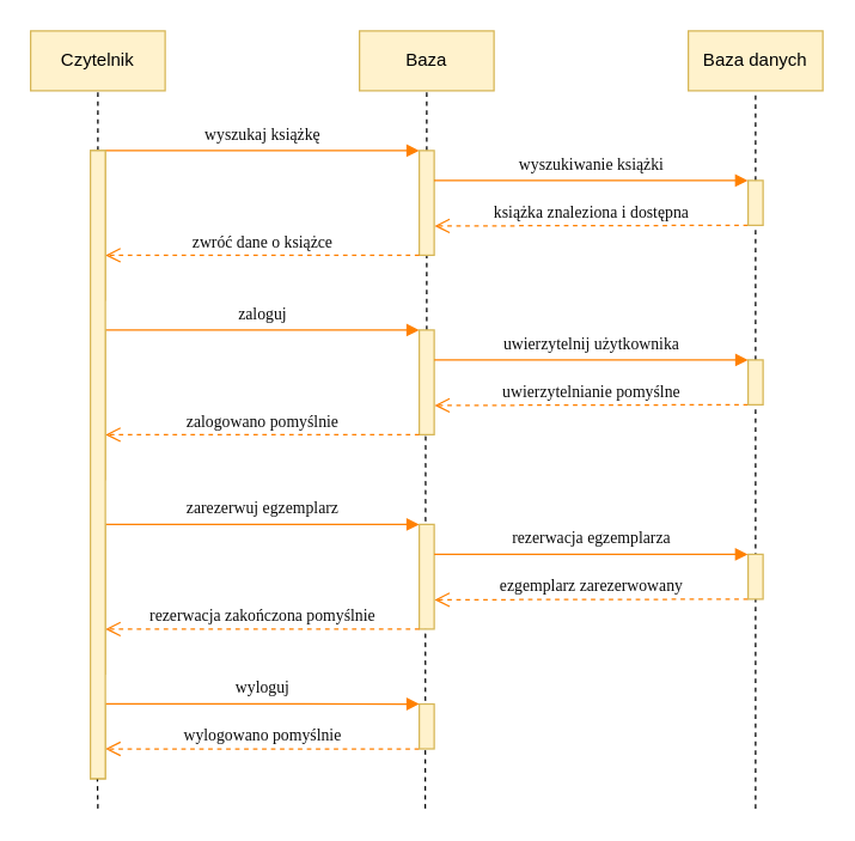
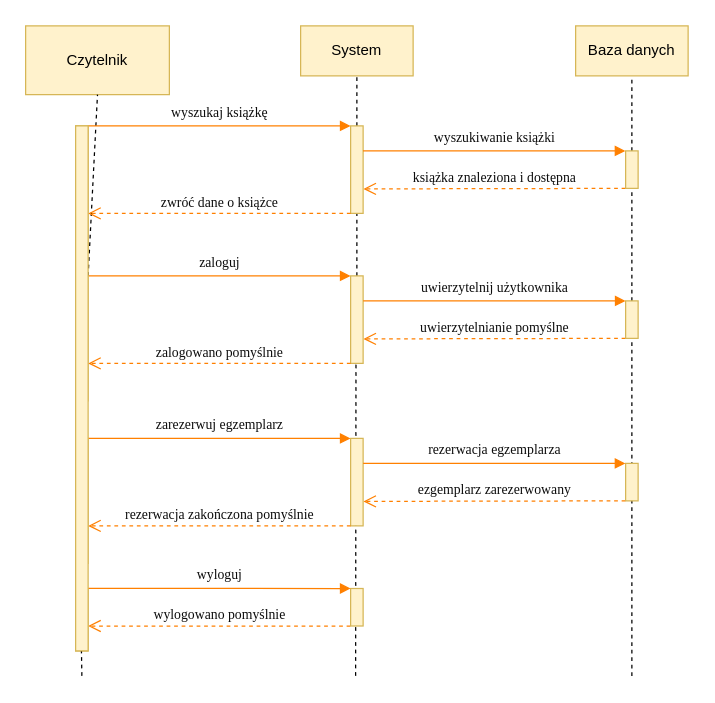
- <mxCell id="4" value="Czytelnik" style="rounded=0;whiteSpace=wrap;html=1;fillColor=#fff2cc;strokeColor=#d6b656;" parent="1" vertex="1"><mxGeometry x="20" y="20" width="90" height="40" as="geometry" /></mxCell>
+ <mxCell id="4" value="Czytelnik" style="rounded=0;whiteSpace=wrap;html=1;fillColor=#fff2cc;strokeColor=#d6b656;" parent="1" vertex="1"><mxGeometry x="20" y="20" width="115" height="55" as="geometry" /></mxCell>
- <mxCell id="10" value="Baza" style="rounded=0;whiteSpace=wrap;html=1;fillColor=#fff2cc;strokeColor=#d6b656;" parent="1" vertex="1"><mxGeometry x="240" y="20" width="90" height="40" as="geometry" /></mxCell>
+ <mxCell id="10" value="System" style="rounded=0;whiteSpace=wrap;html=1;fillColor=#fff2cc;strokeColor=#d6b656;" parent="1" vertex="1"><mxGeometry x="240" y="20" width="90" height="40" as="geometry" /></mxCell>
